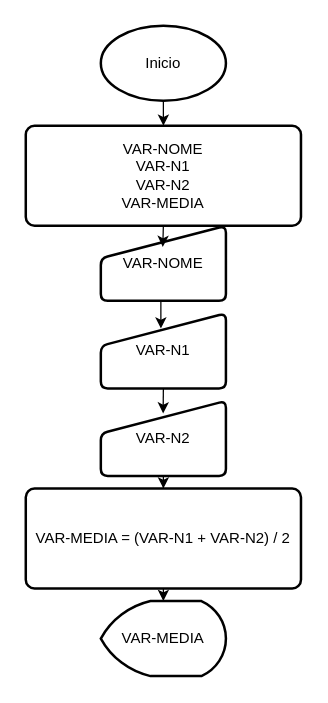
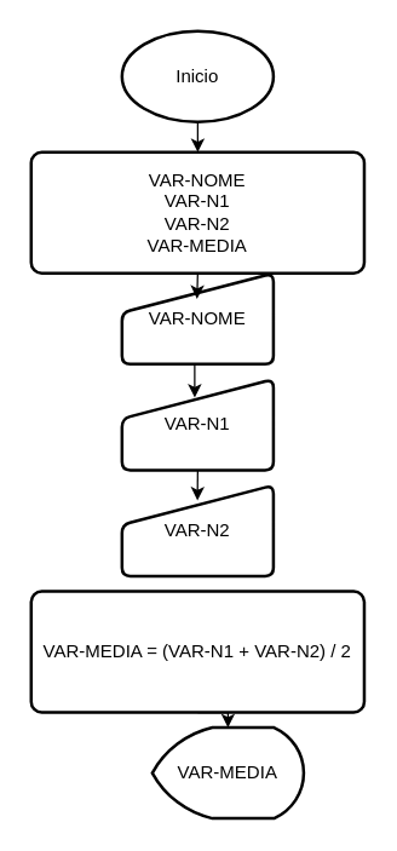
- <mxCell id="7" style="edgeStyle=orthogonalEdgeStyle;rounded=0;orthogonalLoop=1;jettySize=auto;html=1;exitX=0.5;exitY=1;exitDx=0;exitDy=0;" edge="1" parent="1" source="8" target="9"><mxGeometry relative="1" as="geometry" /></mxCell>
- <mxCell id="10" value="VAR-MEDIA" style="strokeWidth=2;html=1;shape=mxgraph.flowchart.display;whiteSpace=wrap;" vertex="1" parent="1"><mxGeometry x="80" y="480" width="100" height="60" as="geometry" /></mxCell>
+ <mxCell id="10" value="VAR-MEDIA" style="strokeWidth=2;html=1;shape=mxgraph.flowchart.display;whiteSpace=wrap;" vertex="1" parent="1"><mxGeometry x="100" y="480" width="100" height="60" as="geometry" /></mxCell>
